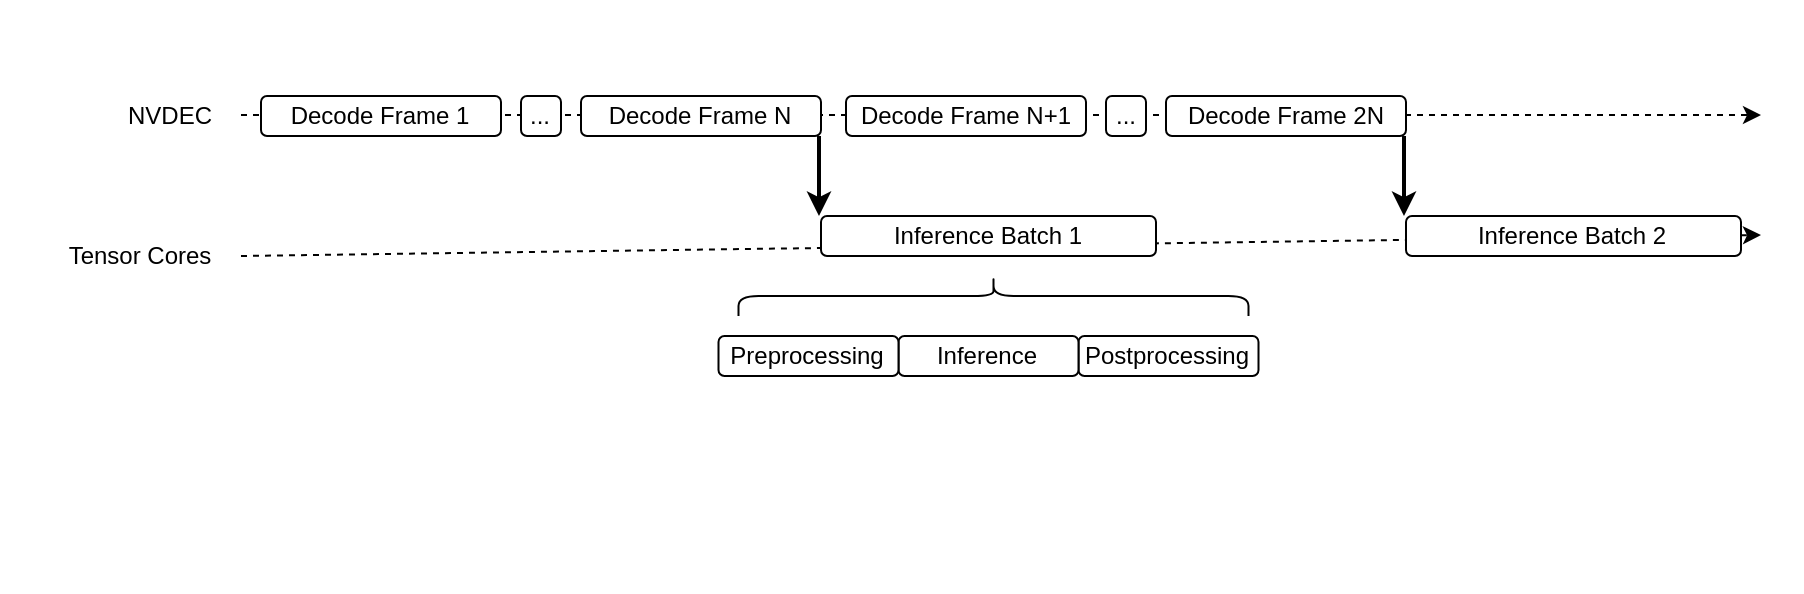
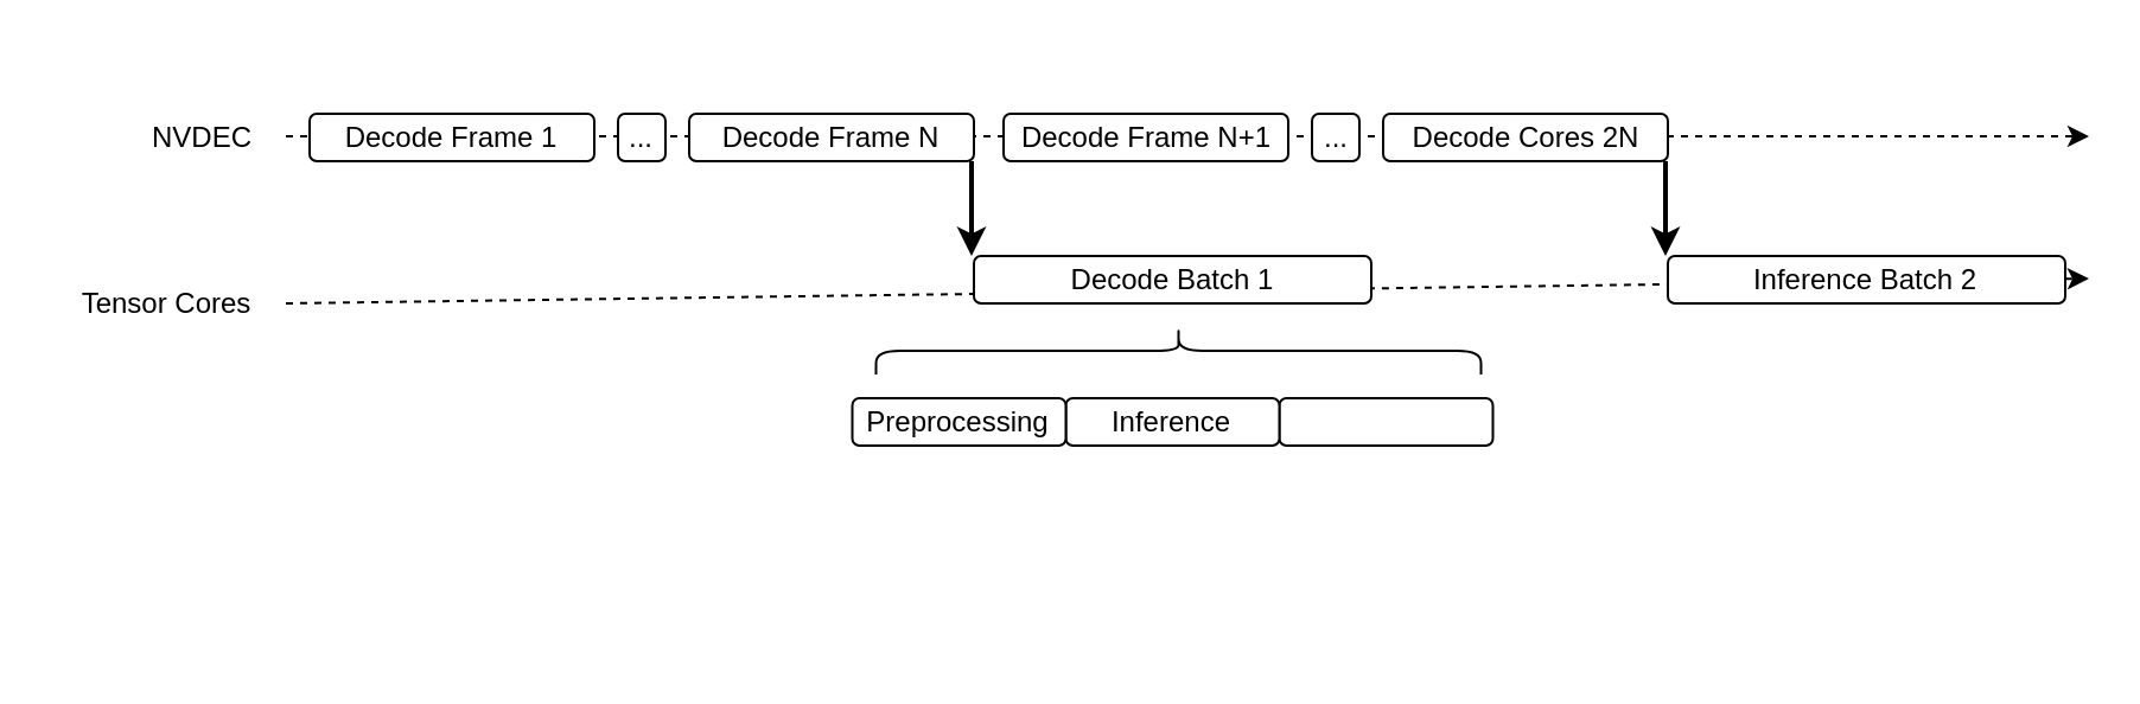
- <mxCell id="23" value="Decode Frame 2N" style="text;html=1;strokeColor=none;fillColor=none;align=center;verticalAlign=middle;whiteSpace=wrap;rounded=0;" vertex="1" parent="1"><mxGeometry x="587.5" y="47.5" width="110" height="20" as="geometry" /></mxCell>
+ <mxCell id="23" value="Decode Cores 2N" style="text;html=1;strokeColor=none;fillColor=none;align=center;verticalAlign=middle;whiteSpace=wrap;rounded=0;" vertex="1" parent="1"><mxGeometry x="587.5" y="47.5" width="110" height="20" as="geometry" /></mxCell>
- <mxCell id="30" value="Inference Batch 1" style="text;html=1;strokeColor=none;fillColor=none;align=center;verticalAlign=middle;whiteSpace=wrap;rounded=0;" vertex="1" parent="1"><mxGeometry x="438.75" y="107.5" width="110" height="20" as="geometry" /></mxCell>
+ <mxCell id="30" value="Decode Batch 1" style="text;html=1;strokeColor=none;fillColor=none;align=center;verticalAlign=middle;whiteSpace=wrap;rounded=0;" vertex="1" parent="1"><mxGeometry x="438.75" y="107.5" width="110" height="20" as="geometry" /></mxCell>
- <mxCell id="10" value="Postprocessing" style="text;html=1;strokeColor=none;fillColor=none;align=center;verticalAlign=middle;whiteSpace=wrap;rounded=0;" vertex="1" parent="1"><mxGeometry x="541.25" y="167.5" width="85" height="20" as="geometry" /></mxCell>
